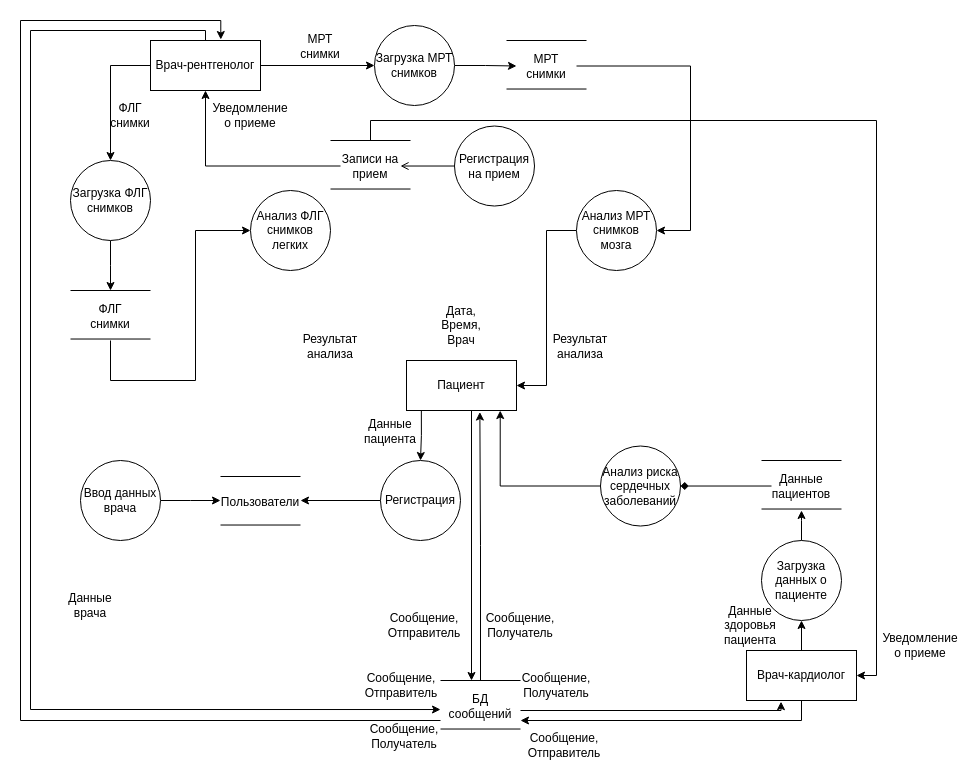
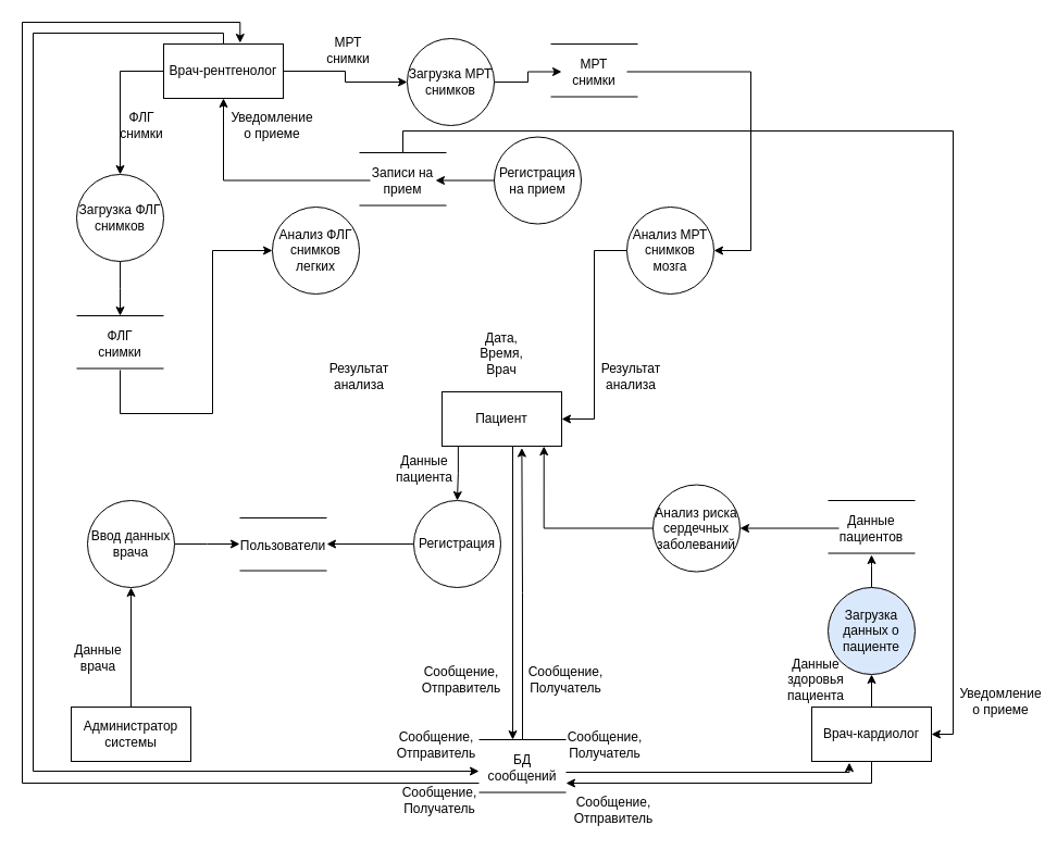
- <mxCell id="29" value="Загрузка МРТ снимков" style="ellipse;whiteSpace=wrap;html=1;aspect=fixed;" parent="1" vertex="1"><mxGeometry x="374" y="25" width="80" height="80" as="geometry" /></mxCell>
+ <mxCell id="29" value="Загрузка МРТ снимков" style="ellipse;whiteSpace=wrap;html=1;aspect=fixed;" parent="1" vertex="1"><mxGeometry x="374" y="35" width="80" height="80" as="geometry" /></mxCell>
- <mxCell id="51" style="edgeStyle=orthogonalEdgeStyle;rounded=0;orthogonalLoop=1;jettySize=auto;html=1;entryX=1;entryY=0.5;entryDx=0;entryDy=0;endArrow=open;" parent="1" source="52" target="58" edge="1"><mxGeometry relative="1" as="geometry" /></mxCell>
+ <mxCell id="51" style="edgeStyle=orthogonalEdgeStyle;rounded=0;orthogonalLoop=1;jettySize=auto;html=1;entryX=1;entryY=0.5;entryDx=0;entryDy=0;" parent="1" source="52" target="58" edge="1"><mxGeometry relative="1" as="geometry" /></mxCell>
- <mxCell id="37" style="edgeStyle=orthogonalEdgeStyle;rounded=0;orthogonalLoop=1;jettySize=auto;html=1;entryX=1;entryY=0.5;entryDx=0;entryDy=0;endArrow=diamond;" parent="1" source="38" target="13" edge="1"><mxGeometry relative="1" as="geometry" /></mxCell>
+ <mxCell id="37" style="edgeStyle=orthogonalEdgeStyle;rounded=0;orthogonalLoop=1;jettySize=auto;html=1;entryX=1;entryY=0.5;entryDx=0;entryDy=0;" parent="1" source="38" target="13" edge="1"><mxGeometry relative="1" as="geometry" /></mxCell>
- <mxCell id="34" value="Загрузка данных о пациенте" style="ellipse;whiteSpace=wrap;html=1;aspect=fixed;" parent="1" vertex="1"><mxGeometry x="761" y="540" width="80" height="80" as="geometry" /></mxCell>
+ <mxCell id="34" value="Загрузка данных о пациенте" style="ellipse;whiteSpace=wrap;html=1;aspect=fixed;fillColor=#dae8fc;" parent="1" vertex="1"><mxGeometry x="761" y="540" width="80" height="80" as="geometry" /></mxCell>
+ <mxCell id="40" style="edgeStyle=orthogonalEdgeStyle;rounded=0;orthogonalLoop=1;jettySize=auto;html=1;entryX=0.5;entryY=1;entryDx=0;entryDy=0;" parent="1" source="41" target="48" edge="1"><mxGeometry relative="1" as="geometry" /></mxCell>
+ <mxCell id="41" value="Администратор системы" style="rounded=0;whiteSpace=wrap;html=1;" parent="1" vertex="1"><mxGeometry x="65" y="650" width="110" height="50" as="geometry" /></mxCell>
